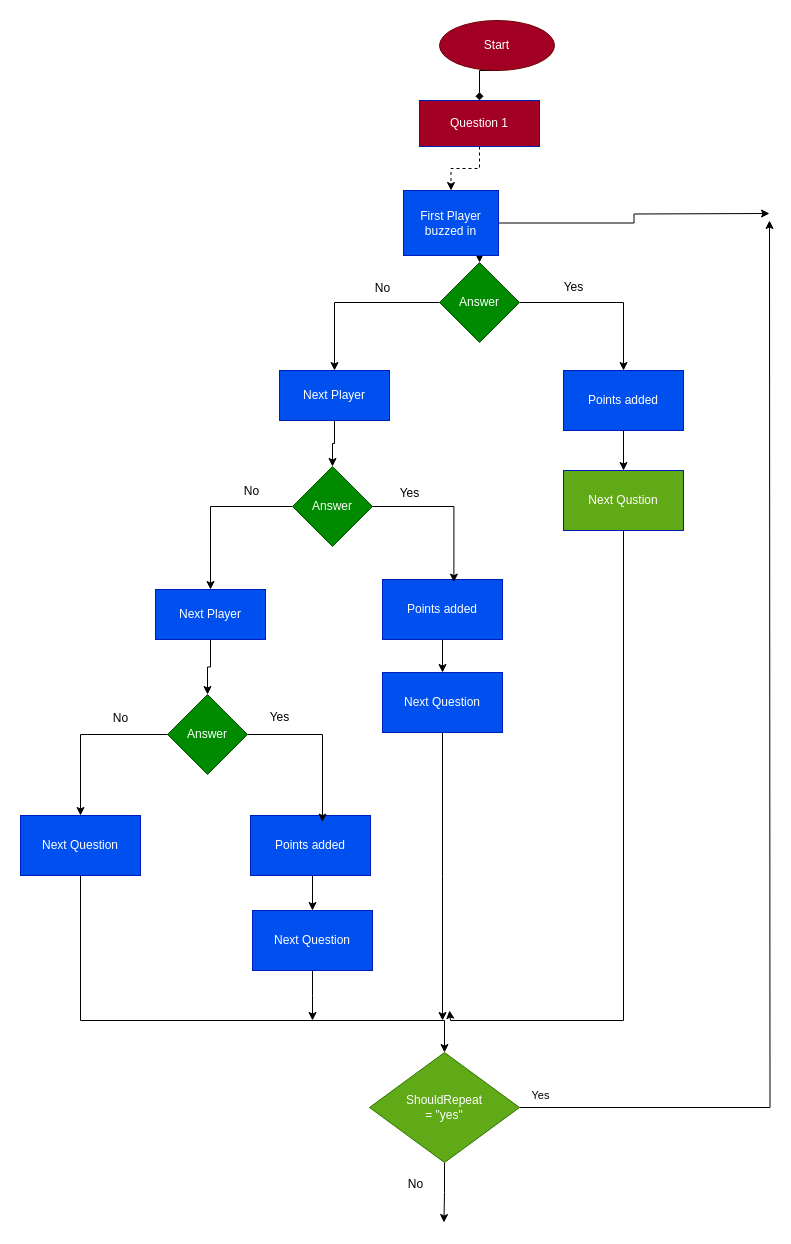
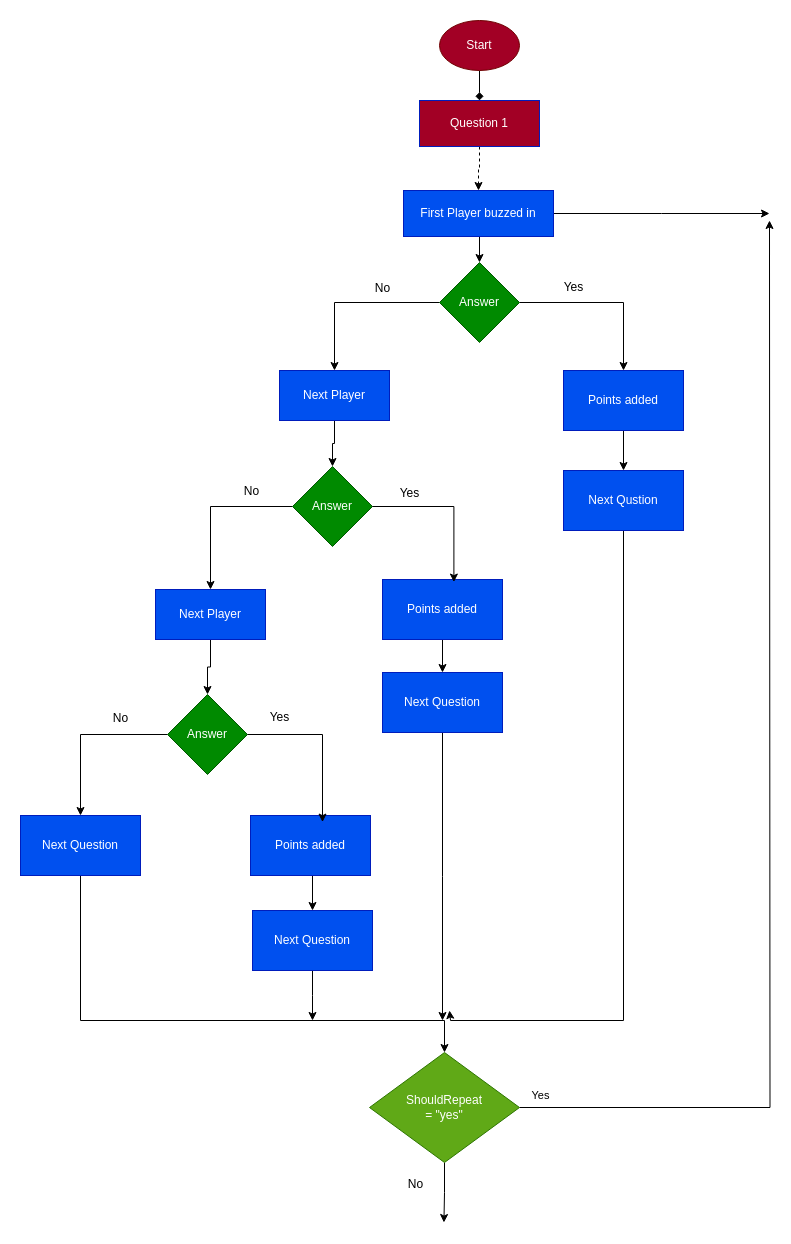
- <mxCell id="3" value="Start" style="ellipse;whiteSpace=wrap;html=1;fillColor=#a20025;fontColor=#ffffff;strokeColor=#6F0000;" vertex="1" parent="1"><mxGeometry x="439" y="20" width="115" height="50" as="geometry" /></mxCell>
+ <mxCell id="3" value="Start" style="ellipse;whiteSpace=wrap;html=1;fillColor=#a20025;fontColor=#ffffff;strokeColor=#6F0000;" vertex="1" parent="1"><mxGeometry x="439" y="20" width="80" height="50" as="geometry" /></mxCell>
- <mxCell id="11" value="First Player buzzed in" style="rounded=0;whiteSpace=wrap;html=1;fillColor=#0050ef;fontColor=#ffffff;strokeColor=#001DBC;" vertex="1" parent="1"><mxGeometry x="403" y="190" width="95" height="65" as="geometry" /></mxCell>
+ <mxCell id="11" value="First Player buzzed in" style="rounded=0;whiteSpace=wrap;html=1;fillColor=#0050ef;fontColor=#ffffff;strokeColor=#001DBC;" vertex="1" parent="1"><mxGeometry x="403" y="190" width="150" height="46" as="geometry" /></mxCell>
- <mxCell id="29" value="Next Qustion" style="rounded=0;whiteSpace=wrap;html=1;fillColor=#60a917;fontColor=#ffffff;strokeColor=#001DBC;" vertex="1" parent="1"><mxGeometry x="563" y="470" width="120" height="60" as="geometry" /></mxCell>
+ <mxCell id="29" value="Next Qustion" style="rounded=0;whiteSpace=wrap;html=1;fillColor=#0050ef;fontColor=#ffffff;strokeColor=#001DBC;" vertex="1" parent="1"><mxGeometry x="563" y="470" width="120" height="60" as="geometry" /></mxCell>
